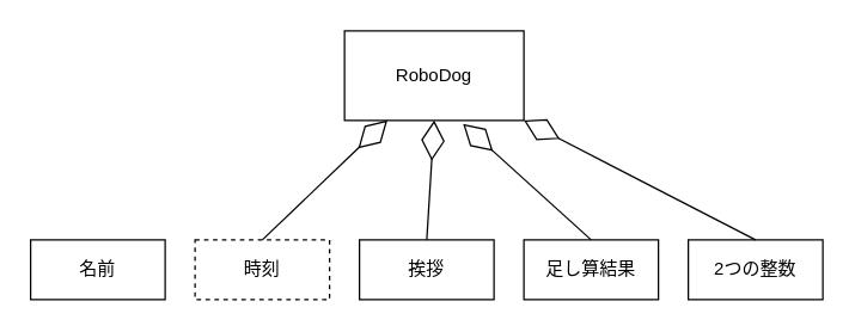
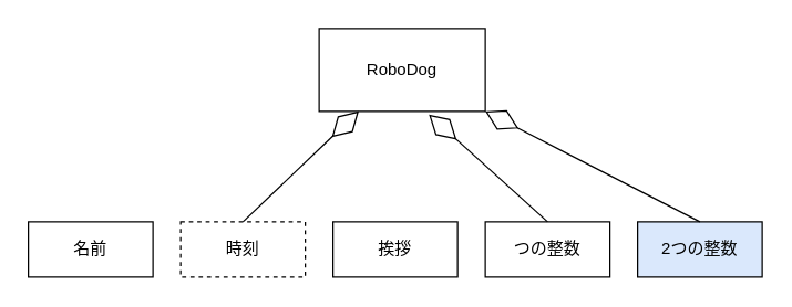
- <mxCell id="7" value="" style="endArrow=diamondThin;endFill=0;endSize=24;html=1;rounded=0;exitX=0.5;exitY=0;exitDx=0;exitDy=0;entryX=0.5;entryY=1;entryDx=0;entryDy=0;" edge="1" parent="1" source="6" target="3"><mxGeometry width="160" relative="1" as="geometry"><mxPoint x="260" y="250" as="sourcePoint" /><mxPoint x="330" y="110" as="targetPoint" /></mxGeometry></mxCell>
- <mxCell id="8" value="足し算結果" style="whiteSpace=wrap;html=1;" vertex="1" parent="1"><mxGeometry x="350" y="160" width="90" height="40" as="geometry" /></mxCell>
+ <mxCell id="8" value="つの整数" style="whiteSpace=wrap;html=1;" vertex="1" parent="1"><mxGeometry x="350" y="160" width="90" height="40" as="geometry" /></mxCell>
- <mxCell id="10" value="2つの整数" style="whiteSpace=wrap;html=1;" vertex="1" parent="1"><mxGeometry x="460" y="160" width="90" height="40" as="geometry" /></mxCell>
+ <mxCell id="10" value="2つの整数" style="whiteSpace=wrap;html=1;fillColor=#dae8fc;" vertex="1" parent="1"><mxGeometry x="460" y="160" width="90" height="40" as="geometry" /></mxCell>
